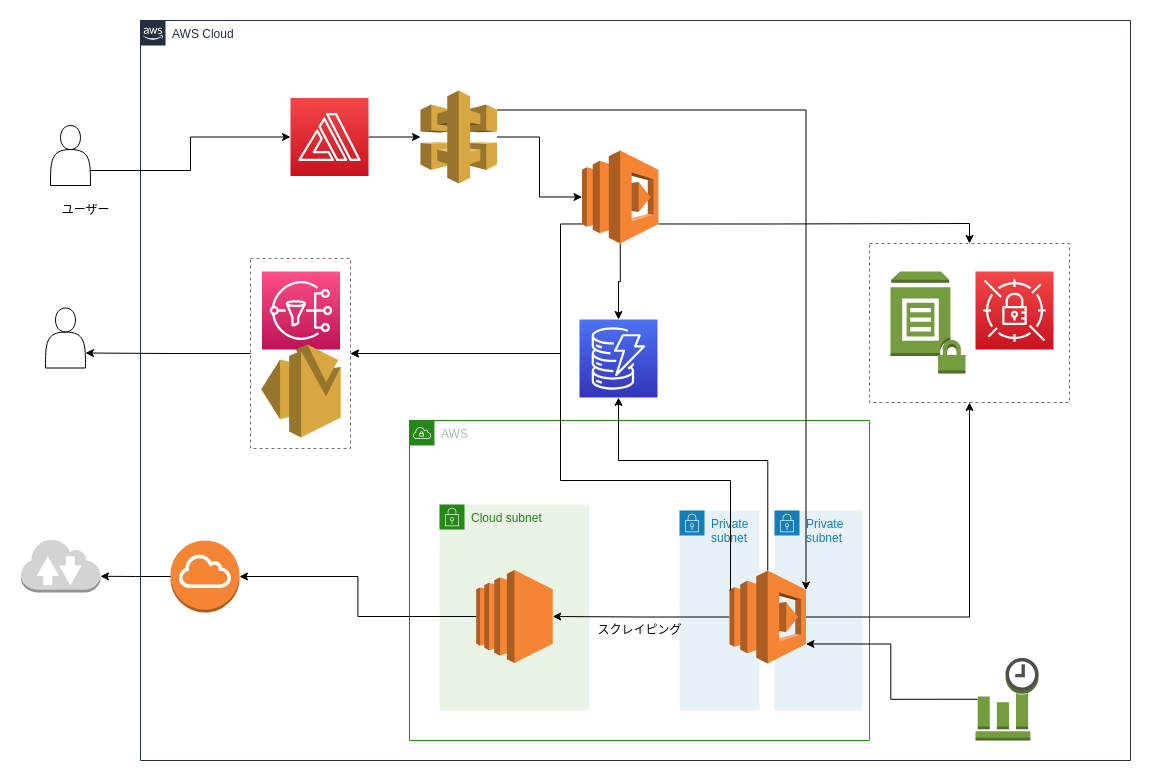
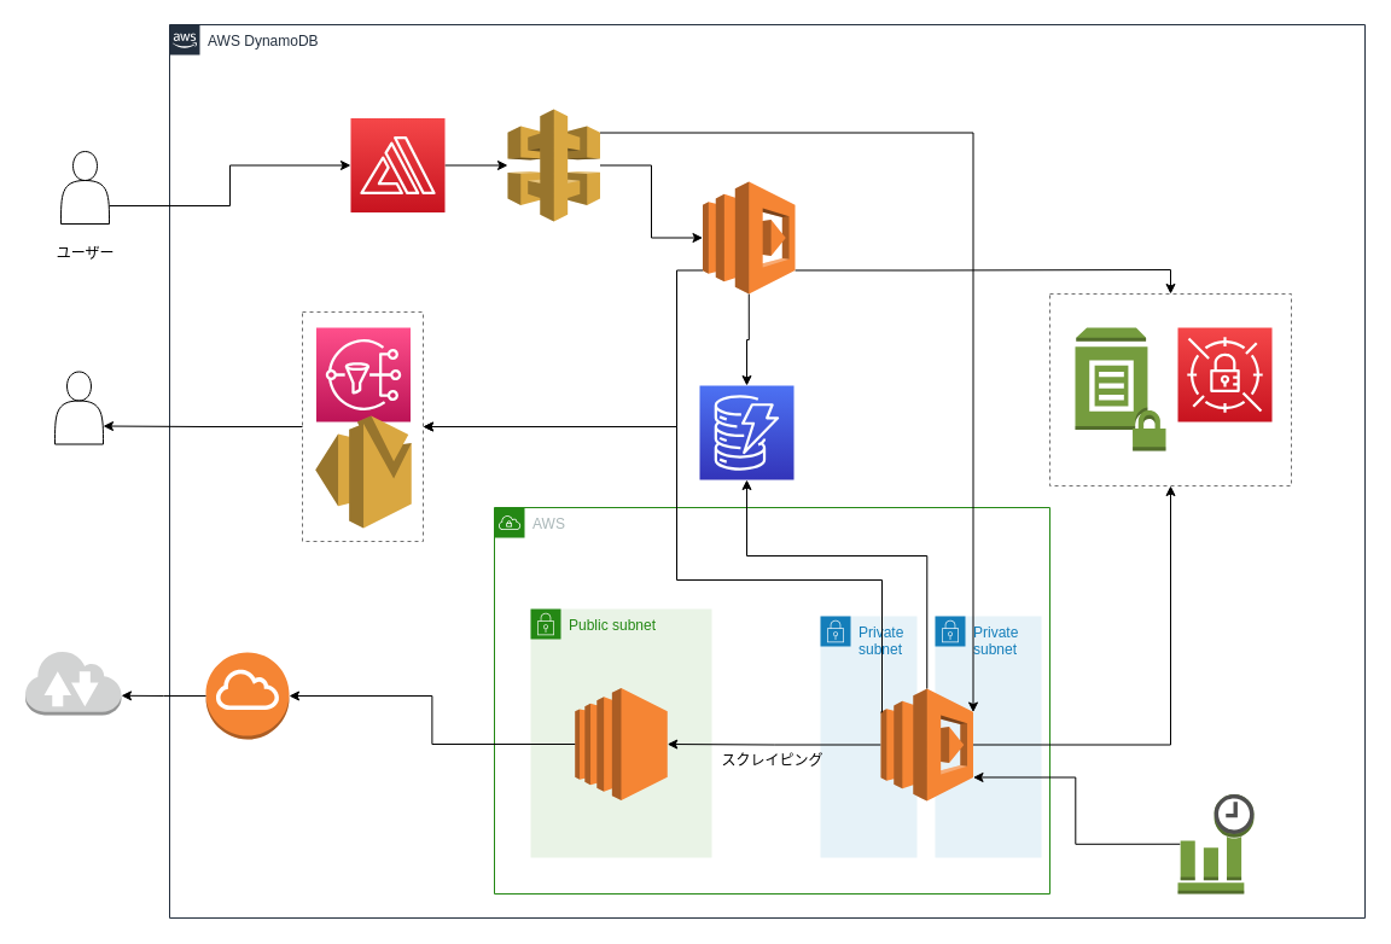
- <mxCell id="3" value="AWS Cloud" style="points=[[0,0],[0.25,0],[0.5,0],[0.75,0],[1,0],[1,0.25],[1,0.5],[1,0.75],[1,1],[0.75,1],[0.5,1],[0.25,1],[0,1],[0,0.75],[0,0.5],[0,0.25]];outlineConnect=0;gradientColor=none;html=1;whiteSpace=wrap;fontSize=12;fontStyle=0;shape=mxgraph.aws4.group;grIcon=mxgraph.aws4.group_aws_cloud_alt;strokeColor=#232F3E;fillColor=none;verticalAlign=top;align=left;spacingLeft=30;fontColor=#232F3E;dashed=0;labelBackgroundColor=#ffffff;container=1;pointerEvents=0;collapsible=0;recursiveResize=0;" parent="1" vertex="1"><mxGeometry x="140" y="20" width="990" height="740" as="geometry" /></mxCell>
+ <mxCell id="3" value="AWS DynamoDB" style="points=[[0,0],[0.25,0],[0.5,0],[0.75,0],[1,0],[1,0.25],[1,0.5],[1,0.75],[1,1],[0.75,1],[0.5,1],[0.25,1],[0,1],[0,0.75],[0,0.5],[0,0.25]];outlineConnect=0;gradientColor=none;html=1;whiteSpace=wrap;fontSize=12;fontStyle=0;shape=mxgraph.aws4.group;grIcon=mxgraph.aws4.group_aws_cloud_alt;strokeColor=#232F3E;fillColor=none;verticalAlign=top;align=left;spacingLeft=30;fontColor=#232F3E;dashed=0;labelBackgroundColor=#ffffff;container=1;pointerEvents=0;collapsible=0;recursiveResize=0;" parent="1" vertex="1"><mxGeometry x="140" y="20" width="990" height="740" as="geometry" /></mxCell>
- <mxCell id="39" value="ユーザー" style="text;html=1;align=center;verticalAlign=middle;resizable=0;points=[];autosize=1;strokeColor=none;fillColor=none;" vertex="1" parent="1"><mxGeometry x="55" y="200" width="60" height="20" as="geometry" /></mxCell>
+ <mxCell id="39" value="ユーザー" style="text;html=1;align=center;verticalAlign=middle;resizable=0;points=[];autosize=1;strokeColor=none;fillColor=none;" vertex="1" parent="1"><mxGeometry x="40" y="200" width="60" height="20" as="geometry" /></mxCell>
- <mxCell id="22" value="Cloud subnet" style="points=[[0,0],[0.25,0],[0.5,0],[0.75,0],[1,0],[1,0.25],[1,0.5],[1,0.75],[1,1],[0.75,1],[0.5,1],[0.25,1],[0,1],[0,0.75],[0,0.5],[0,0.25]];outlineConnect=0;gradientColor=none;html=1;whiteSpace=wrap;fontSize=12;fontStyle=0;container=1;pointerEvents=0;collapsible=0;recursiveResize=0;shape=mxgraph.aws4.group;grIcon=mxgraph.aws4.group_security_group;grStroke=0;strokeColor=#248814;fillColor=#E9F3E6;verticalAlign=top;align=left;spacingLeft=30;fontColor=#248814;dashed=0;" vertex="1" parent="19"><mxGeometry x="30" y="84" width="150" height="206" as="geometry" /></mxCell>
+ <mxCell id="22" value="Public subnet" style="points=[[0,0],[0.25,0],[0.5,0],[0.75,0],[1,0],[1,0.25],[1,0.5],[1,0.75],[1,1],[0.75,1],[0.5,1],[0.25,1],[0,1],[0,0.75],[0,0.5],[0,0.25]];outlineConnect=0;gradientColor=none;html=1;whiteSpace=wrap;fontSize=12;fontStyle=0;container=1;pointerEvents=0;collapsible=0;recursiveResize=0;shape=mxgraph.aws4.group;grIcon=mxgraph.aws4.group_security_group;grStroke=0;strokeColor=#248814;fillColor=#E9F3E6;verticalAlign=top;align=left;spacingLeft=30;fontColor=#248814;dashed=0;" vertex="1" parent="19"><mxGeometry x="30" y="84" width="150" height="206" as="geometry" /></mxCell>
